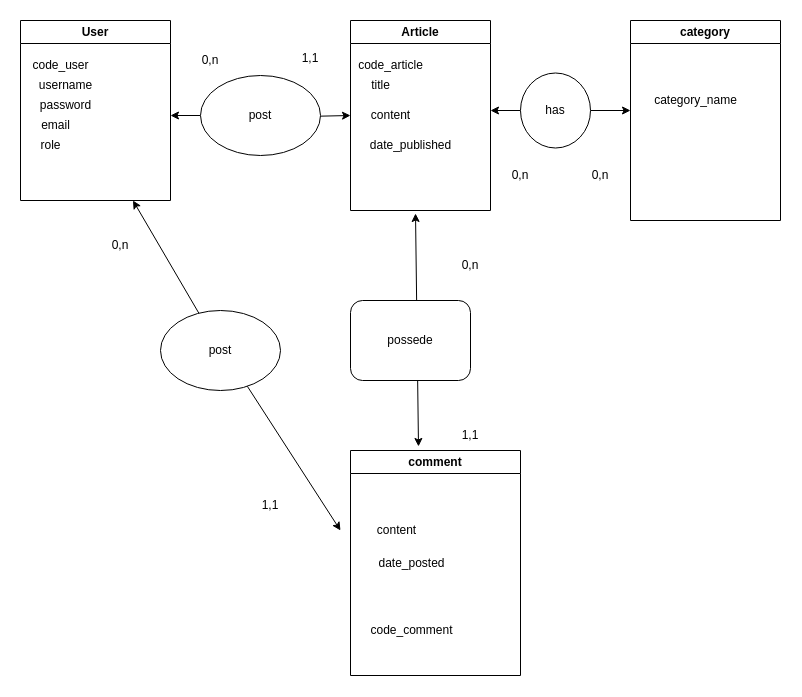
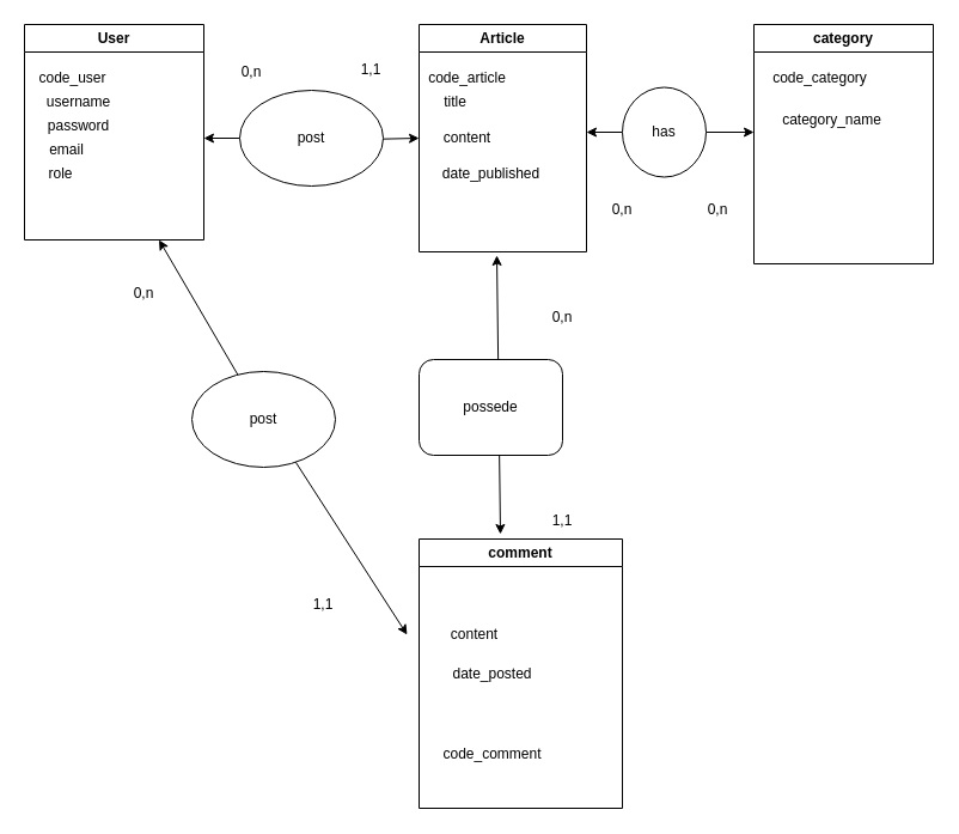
+ <mxCell id="18" value="code_category" style="text;html=1;align=center;verticalAlign=middle;resizable=0;points=[];autosize=1;strokeColor=none;fillColor=none;" parent="17" vertex="1"><mxGeometry x="5" y="30" width="100" height="30" as="geometry" /></mxCell>
